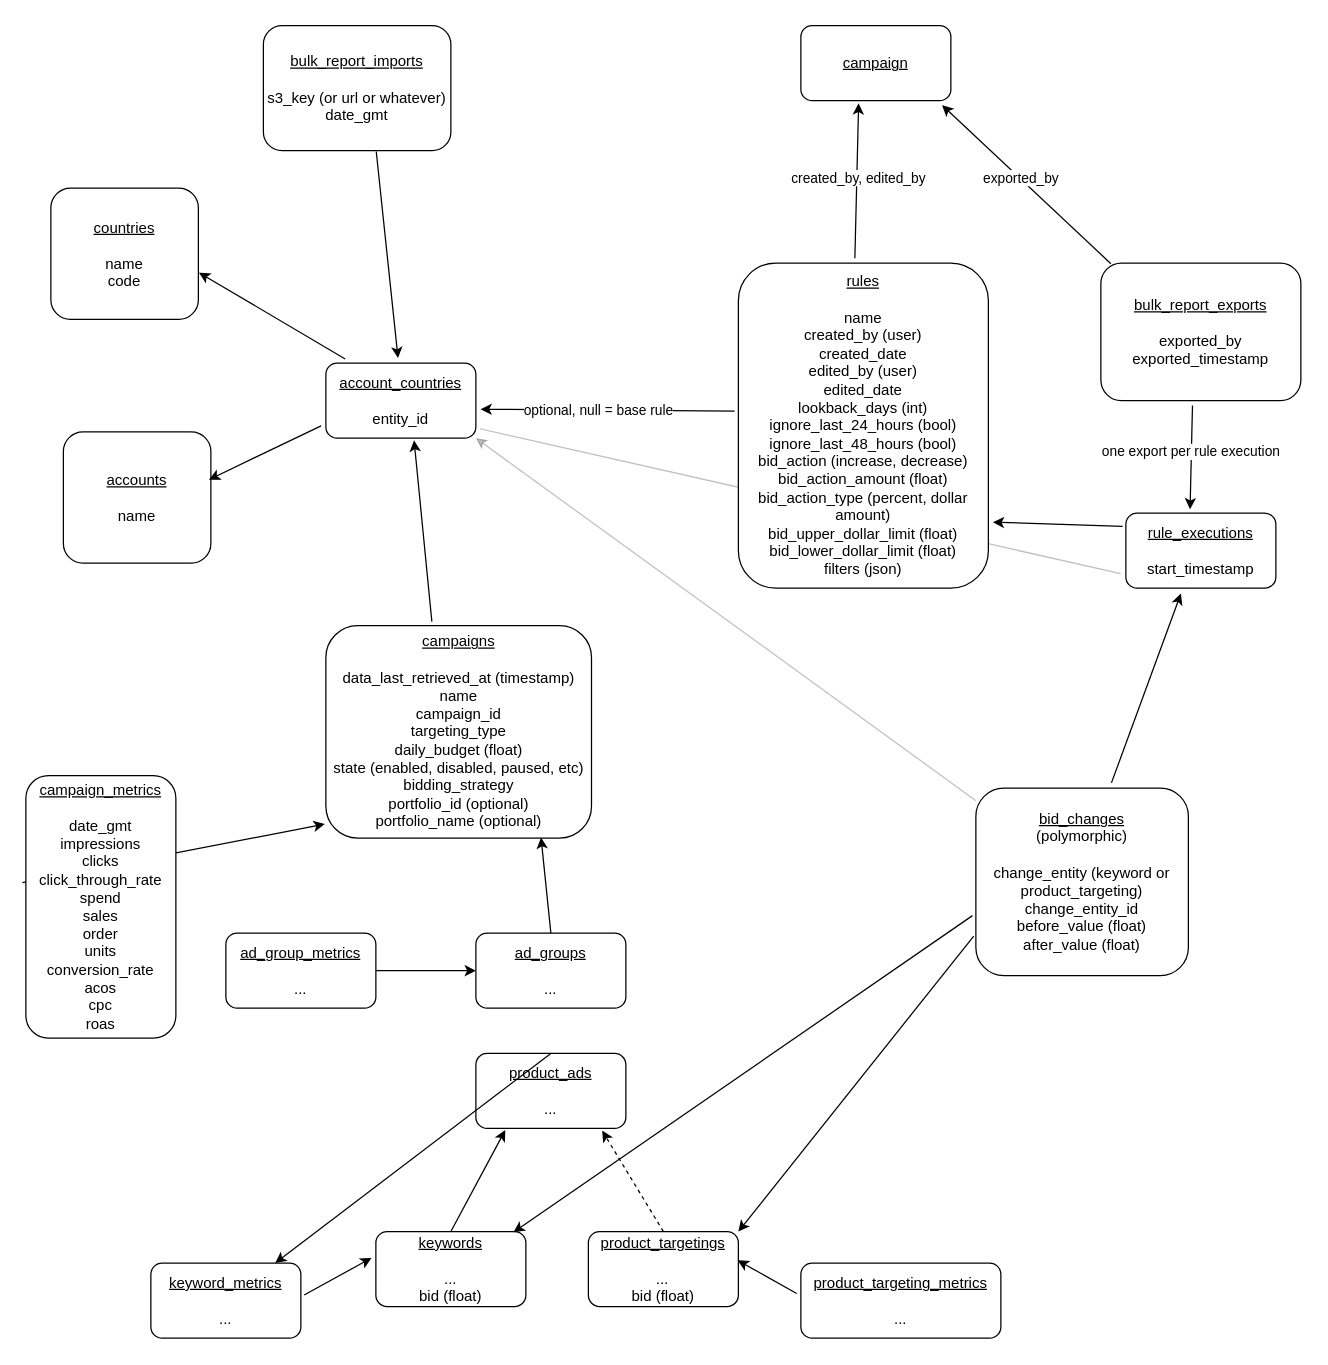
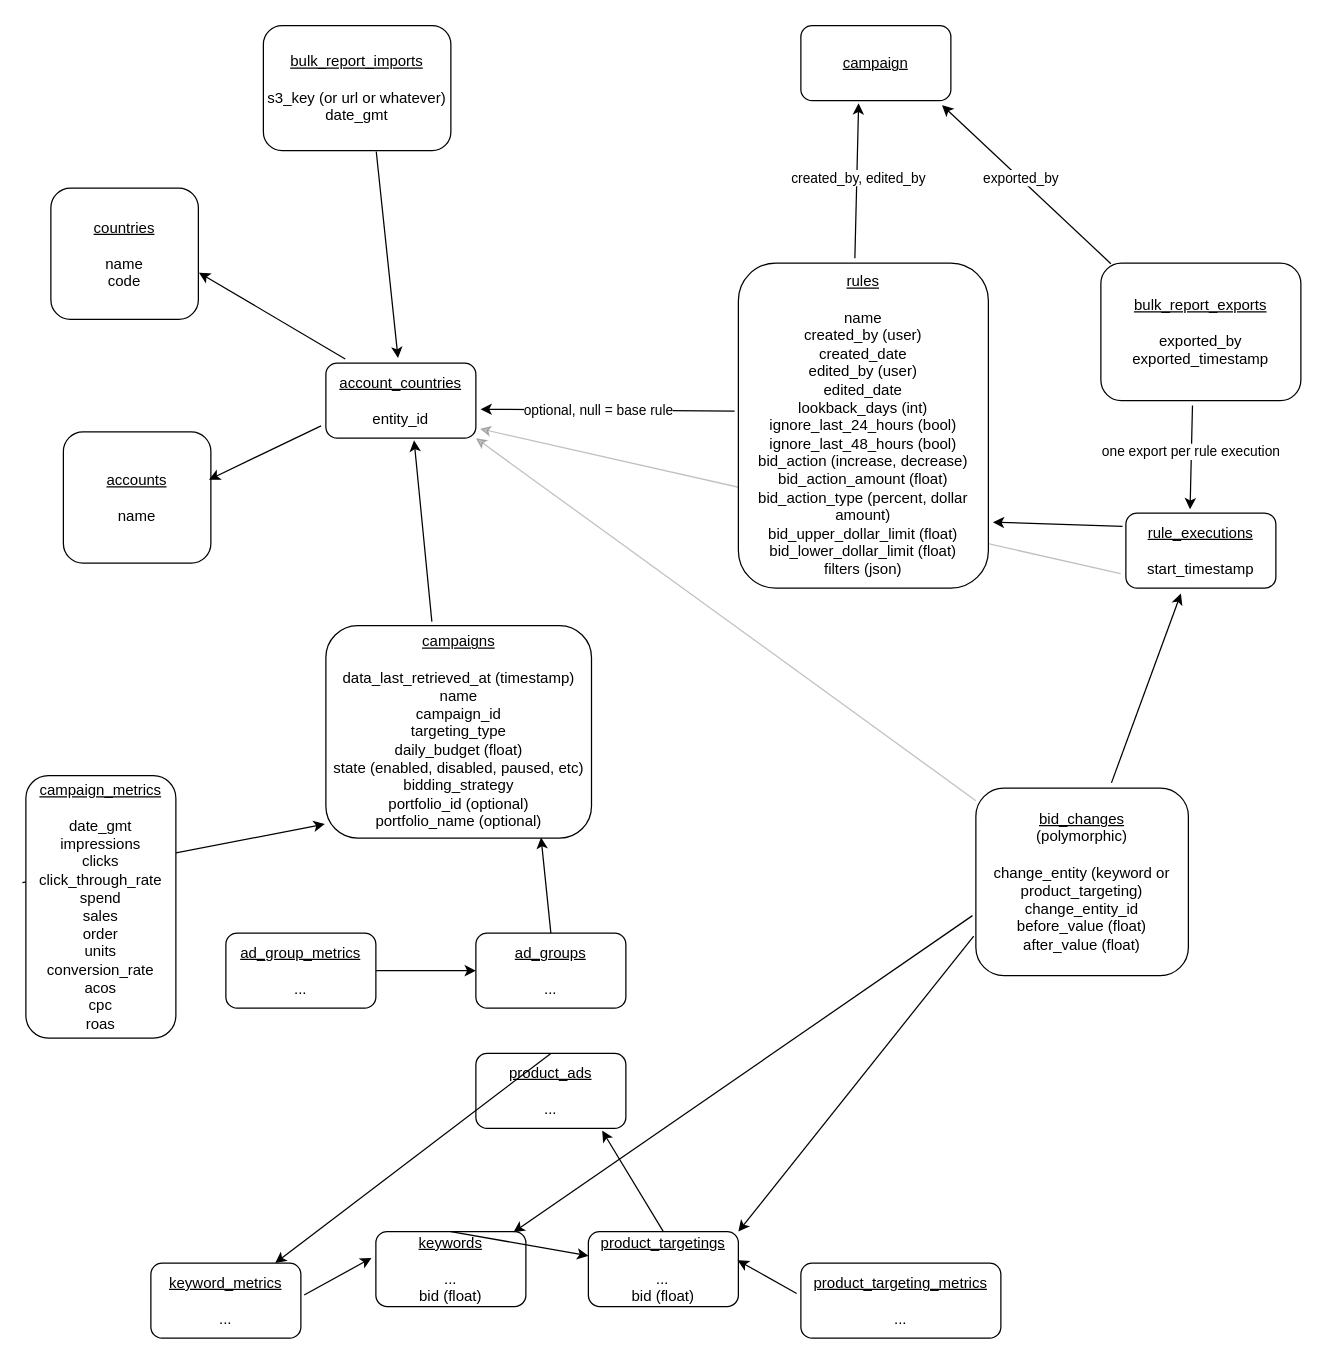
- <mxCell id="2" value="" style="endArrow=none;html=1;rounded=0;exitX=-0.035;exitY=0.807;exitDx=0;exitDy=0;exitPerimeter=0;entryX=1.027;entryY=0.875;entryDx=0;entryDy=0;strokeWidth=1;entryPerimeter=0;opacity=25;" edge="1" parent="1" source="39" target="3"><mxGeometry width="50" height="50" relative="1" as="geometry"><mxPoint x="870" y="595" as="sourcePoint" /><mxPoint x="470" y="305" as="targetPoint" /></mxGeometry></mxCell>
+ <mxCell id="2" value="" style="endArrow=classic;html=1;rounded=0;exitX=-0.035;exitY=0.807;exitDx=0;exitDy=0;exitPerimeter=0;entryX=1.027;entryY=0.875;entryDx=0;entryDy=0;strokeWidth=1;entryPerimeter=0;opacity=25;" edge="1" parent="1" source="39" target="3"><mxGeometry width="50" height="50" relative="1" as="geometry"><mxPoint x="870" y="595" as="sourcePoint" /><mxPoint x="470" y="305" as="targetPoint" /></mxGeometry></mxCell>
- <mxCell id="24" value="" style="endArrow=classic;html=1;rounded=0;entryX=0.196;entryY=1.022;entryDx=0;entryDy=0;entryPerimeter=0;exitX=0.5;exitY=0;exitDx=0;exitDy=0;" parent="1" source="19" target="20" edge="1"><mxGeometry width="50" height="50" relative="1" as="geometry"><mxPoint x="220" y="981.75" as="sourcePoint" /><mxPoint x="270" y="931.75" as="targetPoint" /></mxGeometry></mxCell>
+ <mxCell id="24" value="" style="endArrow=classic;html=1;rounded=0;exitX=0.5;exitY=0;exitDx=0;exitDy=0;" parent="1" source="19" target="21" edge="1"><mxGeometry width="50" height="50" relative="1" as="geometry"><mxPoint x="220" y="981.75" as="sourcePoint" /><mxPoint x="270" y="931.75" as="targetPoint" /></mxGeometry></mxCell>
- <mxCell id="25" value="" style="endArrow=classic;html=1;rounded=0;entryX=0.842;entryY=1.03;entryDx=0;entryDy=0;entryPerimeter=0;exitX=0.5;exitY=0;exitDx=0;exitDy=0;dashed=1;" parent="1" source="21" target="20" edge="1"><mxGeometry width="50" height="50" relative="1" as="geometry"><mxPoint x="470" y="981.75" as="sourcePoint" /><mxPoint x="520" y="931.75" as="targetPoint" /></mxGeometry></mxCell>
+ <mxCell id="25" value="" style="endArrow=classic;html=1;rounded=0;entryX=0.842;entryY=1.03;entryDx=0;entryDy=0;entryPerimeter=0;exitX=0.5;exitY=0;exitDx=0;exitDy=0;" parent="1" source="21" target="20" edge="1"><mxGeometry width="50" height="50" relative="1" as="geometry"><mxPoint x="470" y="981.75" as="sourcePoint" /><mxPoint x="520" y="931.75" as="targetPoint" /></mxGeometry></mxCell>
